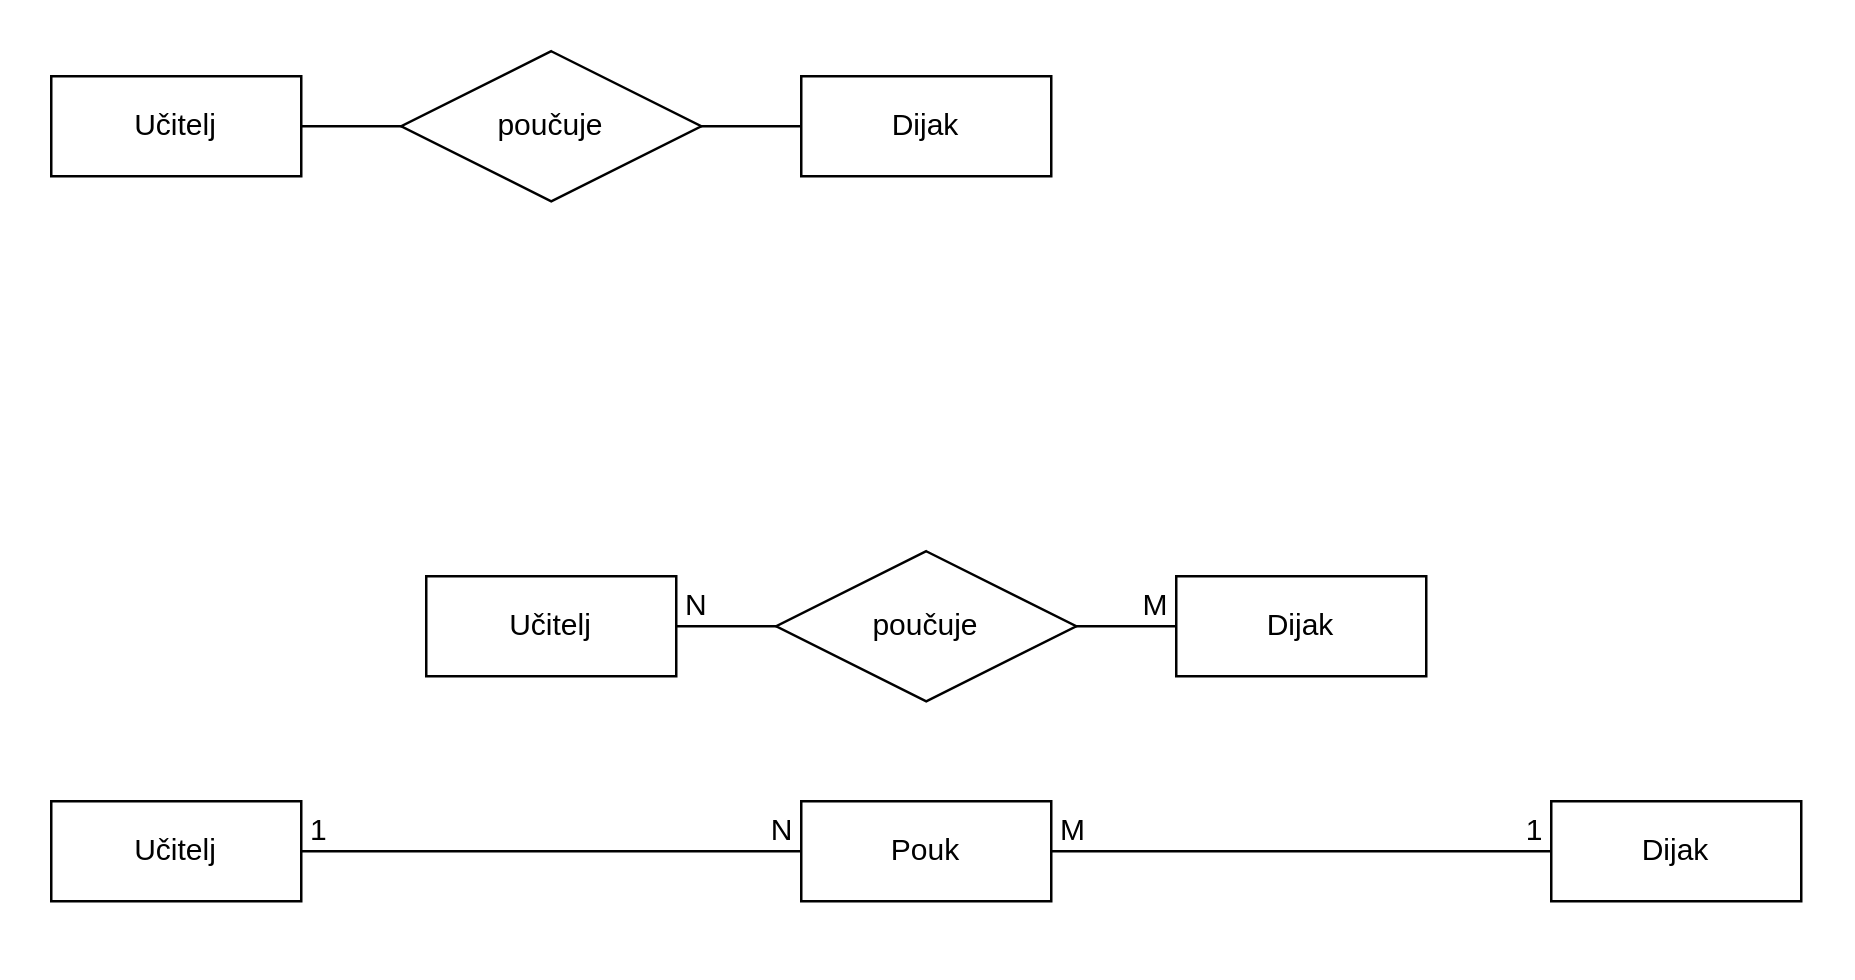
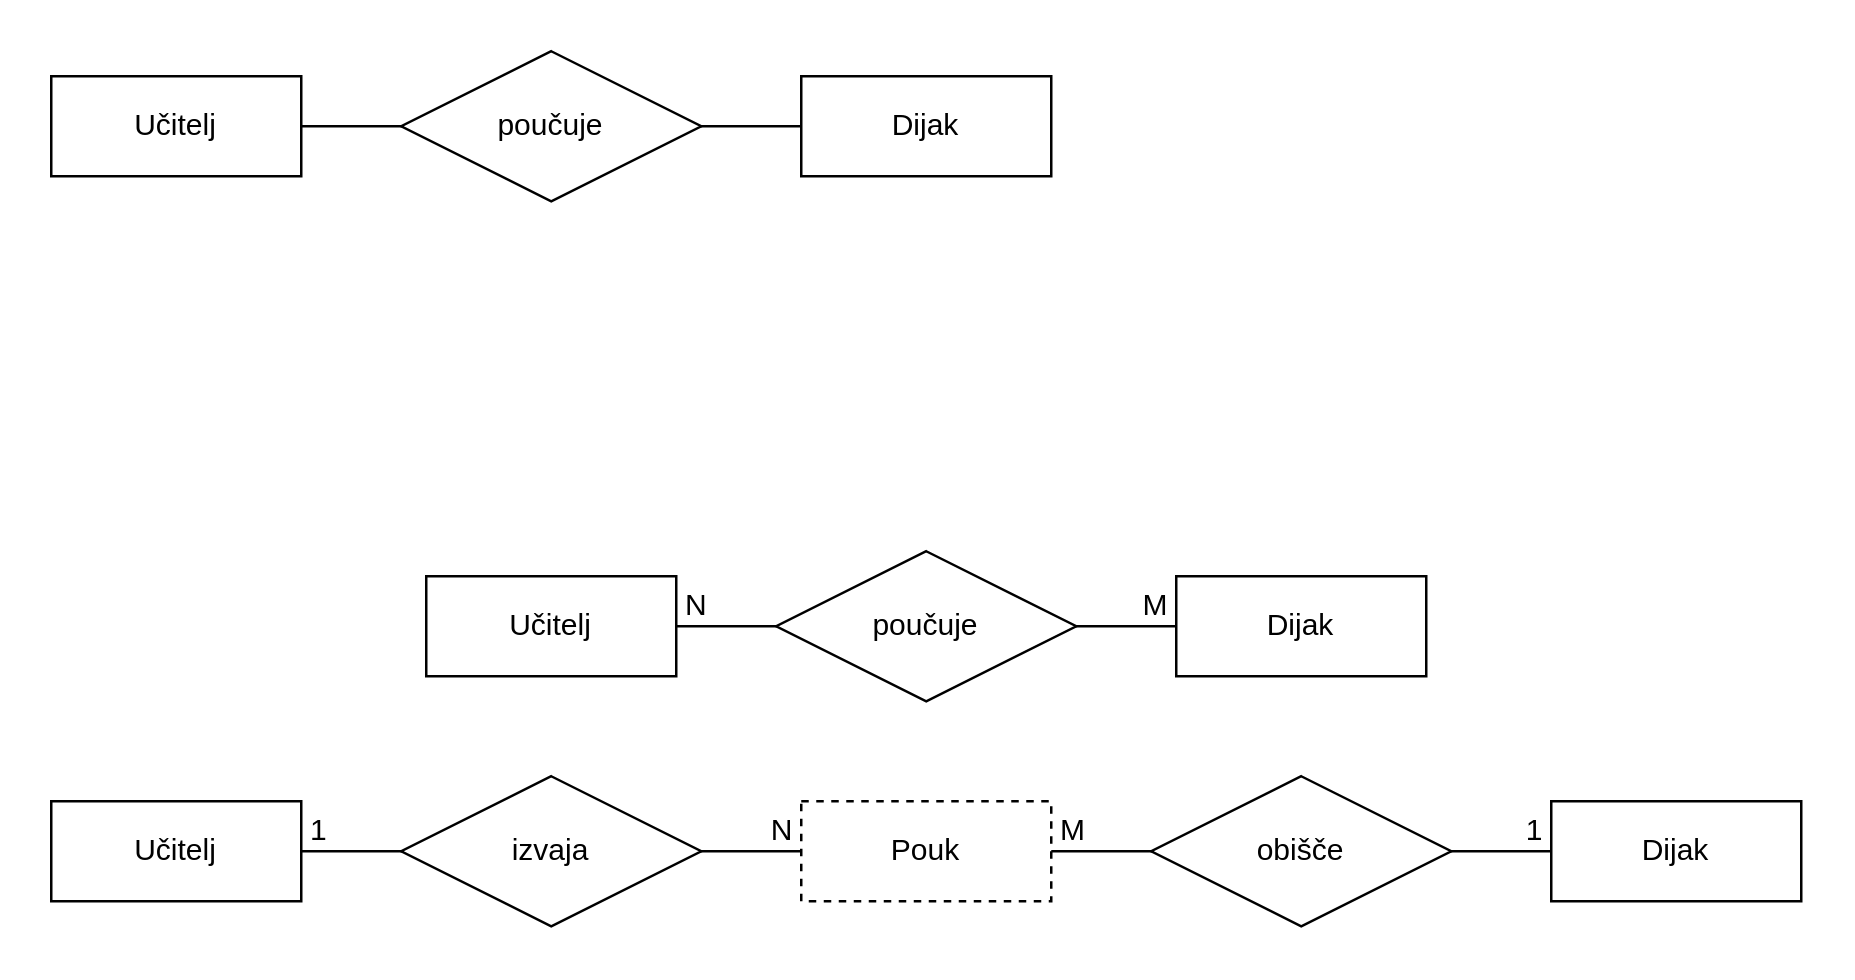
+ <mxCell id="21" value="izvaja" style="shape=rhombus;perimeter=rhombusPerimeter;whiteSpace=wrap;html=1;align=center;" parent="15" vertex="1"><mxGeometry x="140" width="120" height="60" as="geometry" /></mxCell>
- <mxCell id="17" value="Pouk" style="whiteSpace=wrap;html=1;align=center;" parent="15" vertex="1"><mxGeometry x="300" y="10" width="100" height="40" as="geometry" /></mxCell>
+ <mxCell id="17" value="Pouk" style="whiteSpace=wrap;html=1;align=center;dashed=1;" parent="15" vertex="1"><mxGeometry x="300" y="10" width="100" height="40" as="geometry" /></mxCell>
+ <mxCell id="27" value="obišče" style="shape=rhombus;perimeter=rhombusPerimeter;whiteSpace=wrap;html=1;align=center;" parent="22" vertex="1"><mxGeometry x="140" width="120" height="60" as="geometry" /></mxCell>
